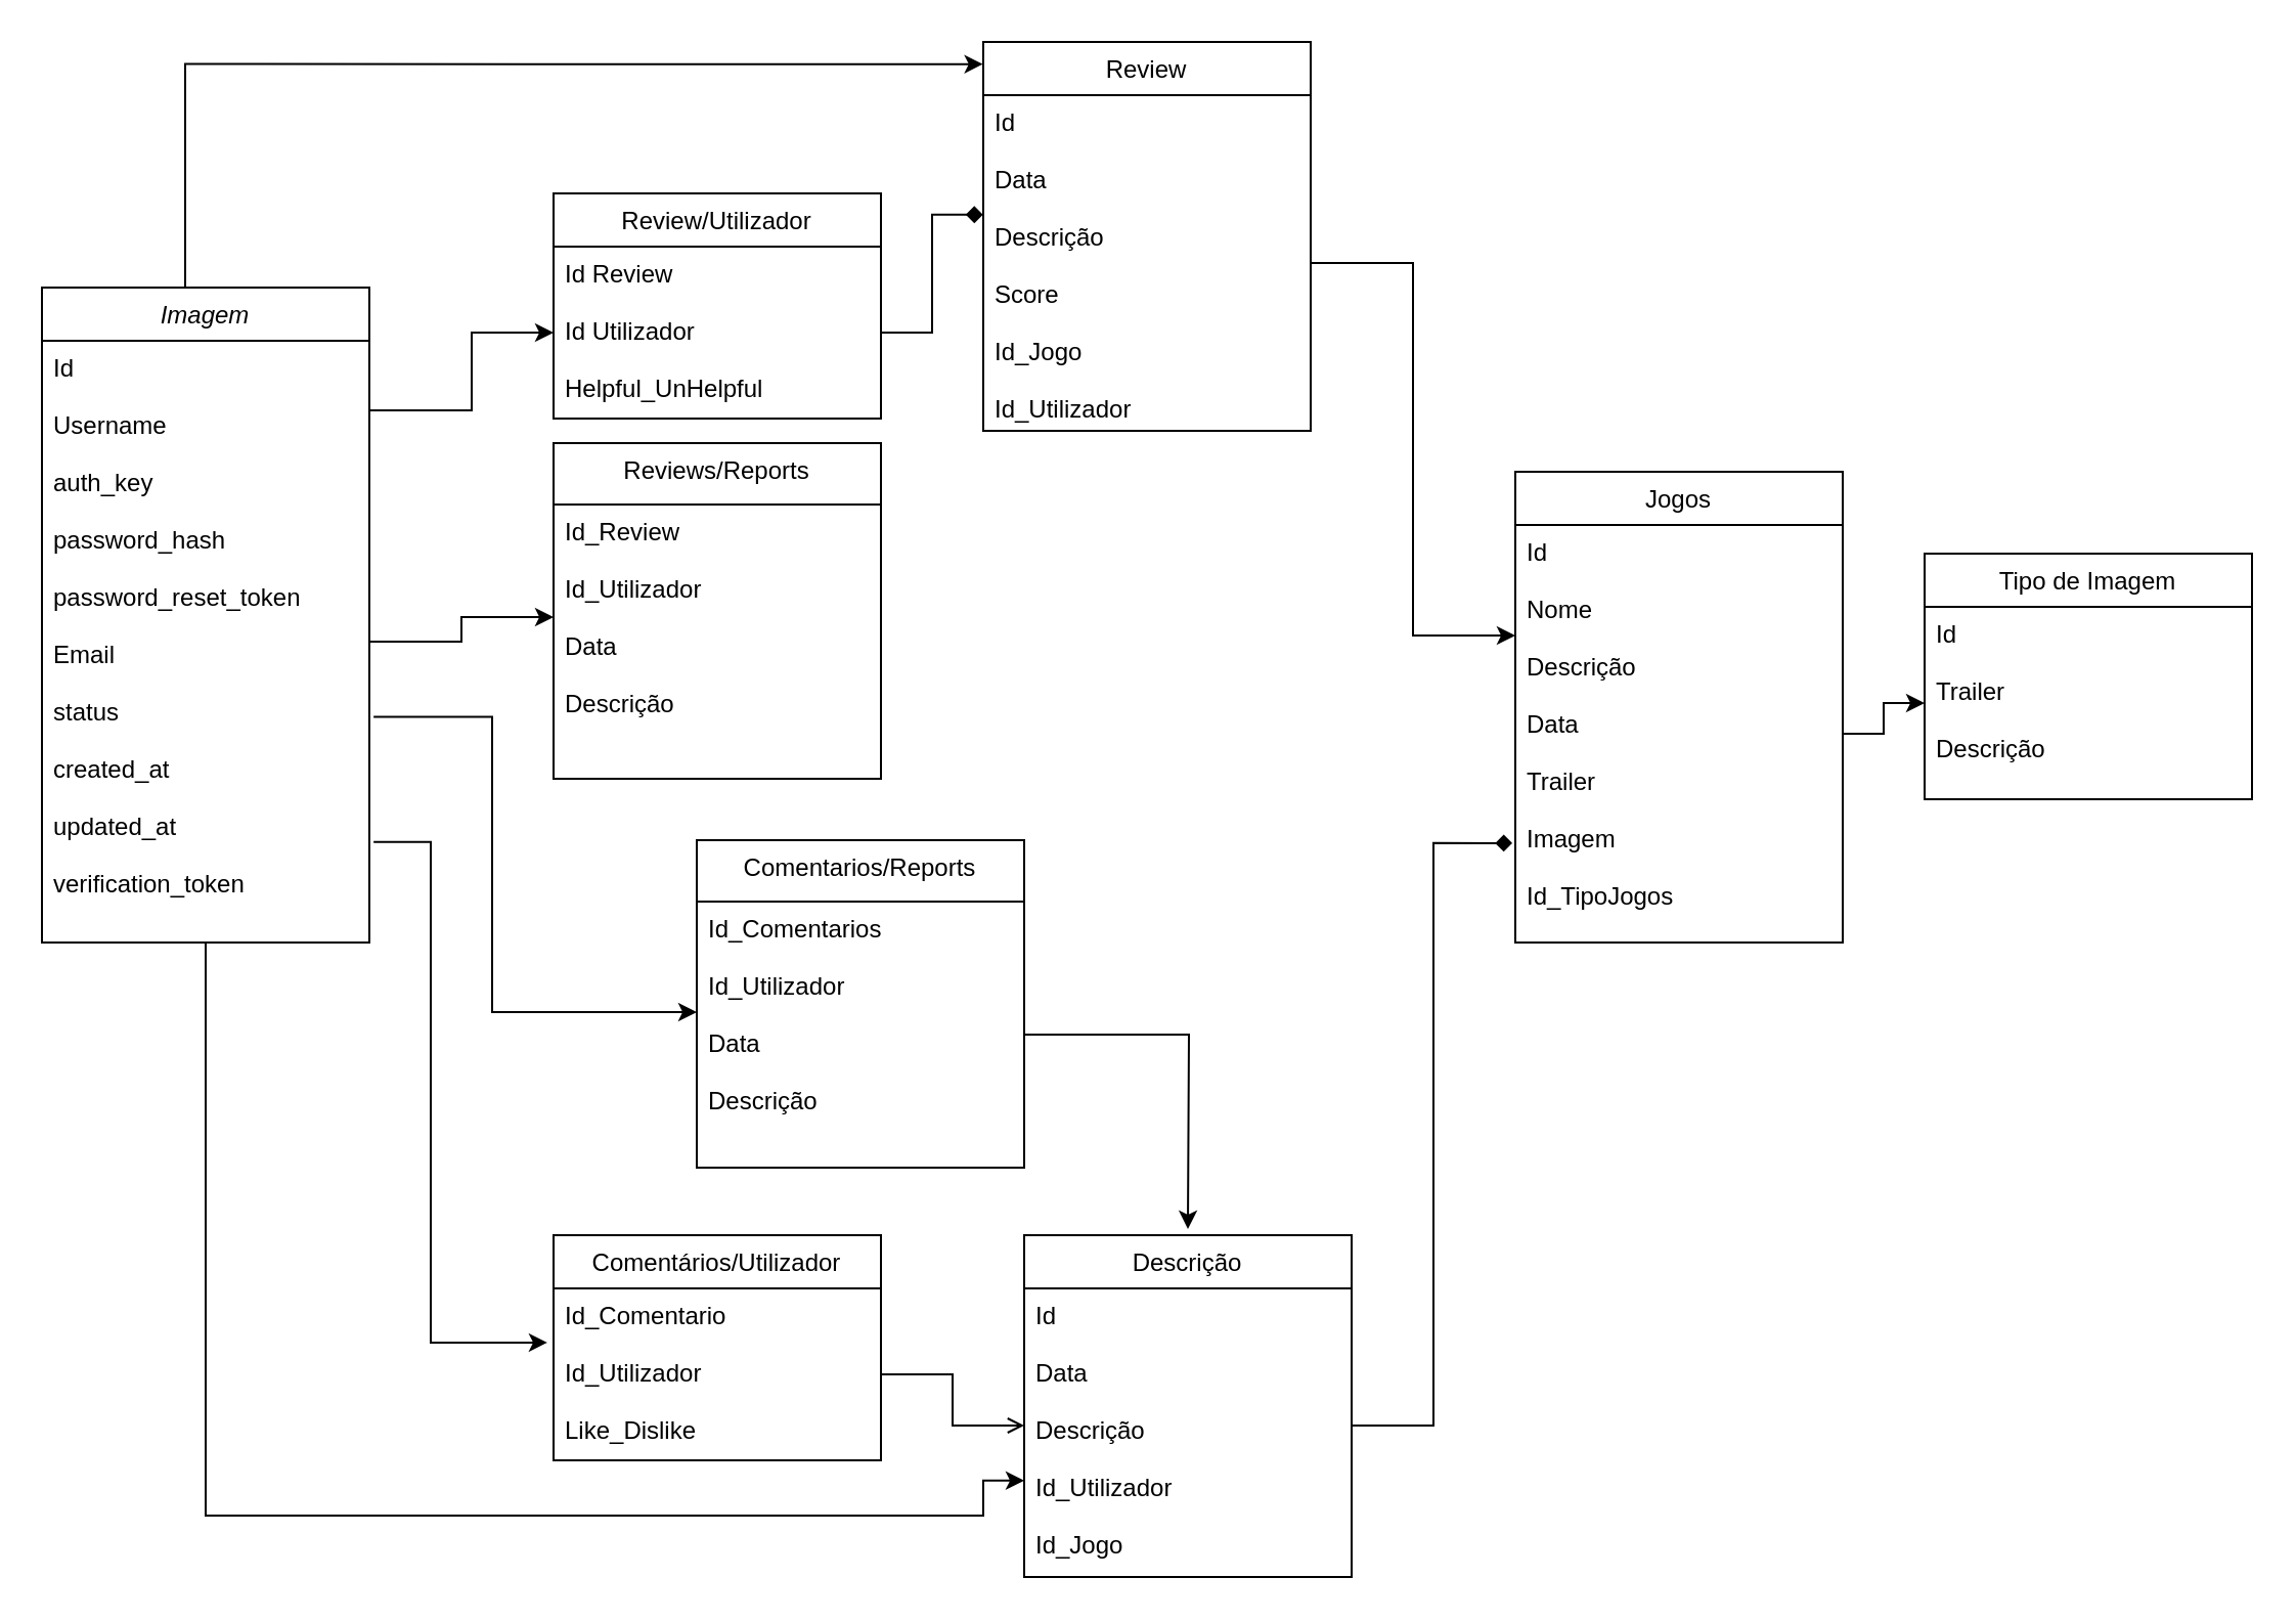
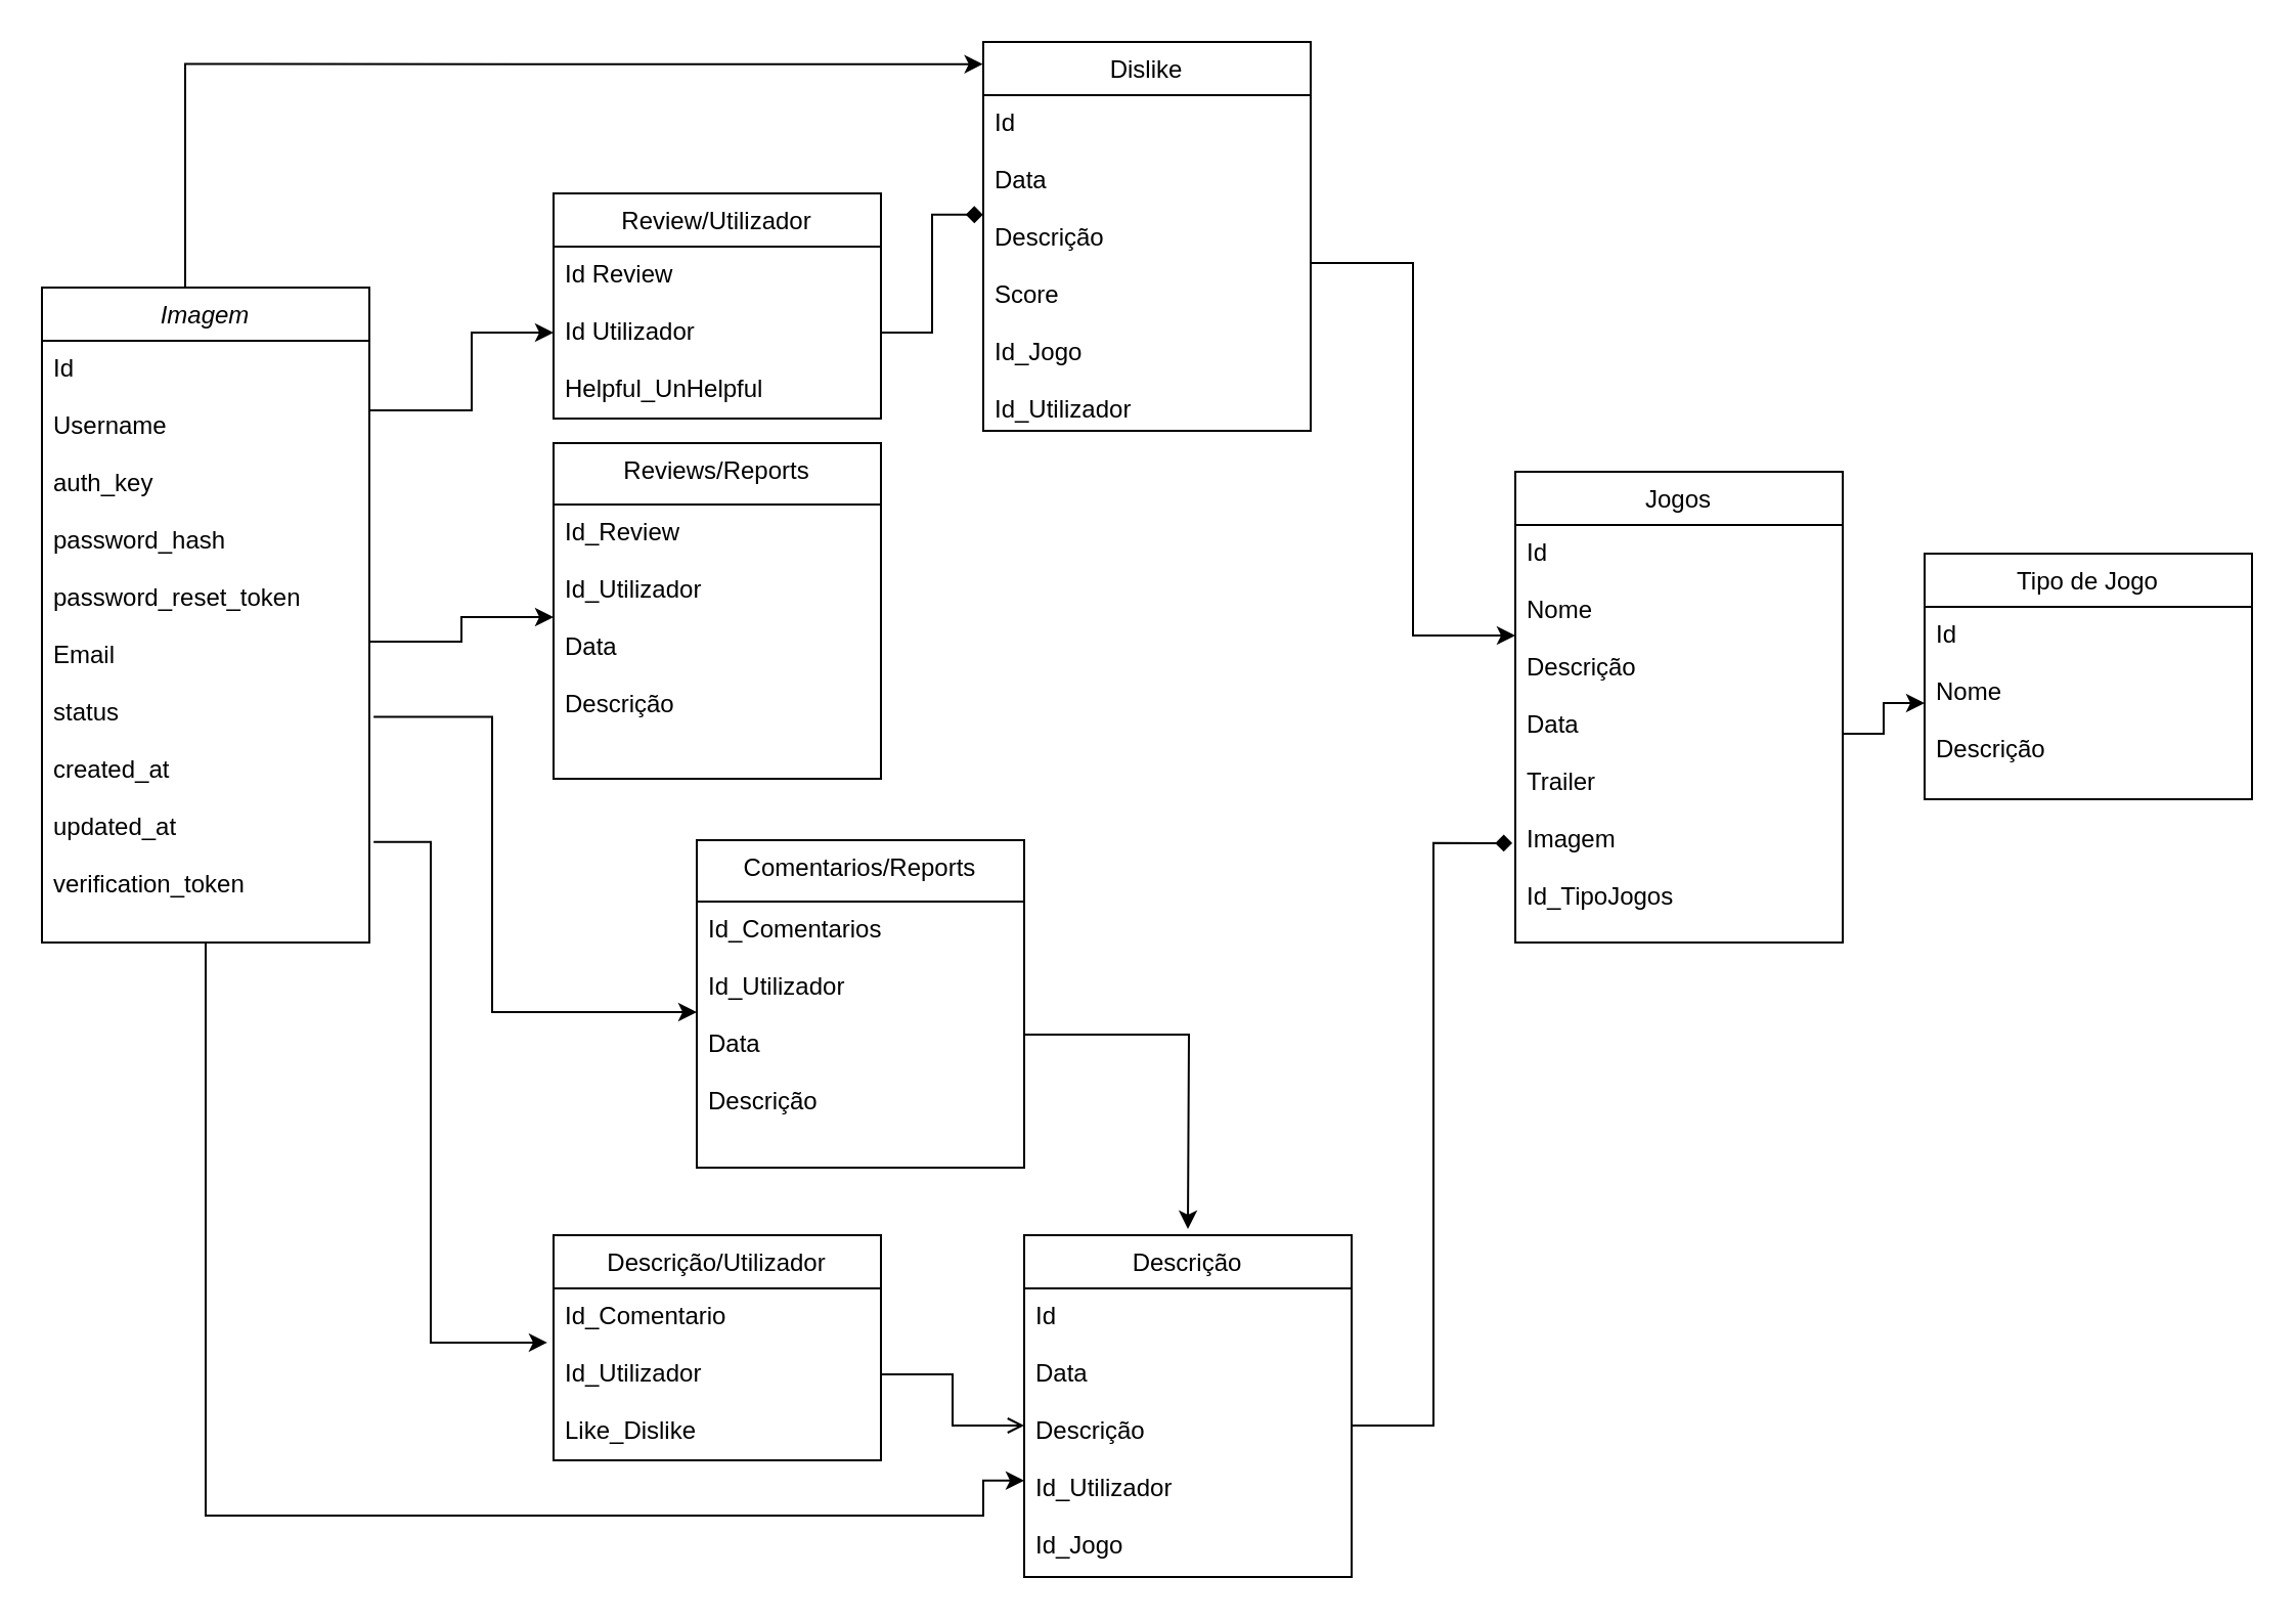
- <mxCell id="23" value="Review" style="swimlane;fontStyle=0;align=center;verticalAlign=top;childLayout=stackLayout;horizontal=1;startSize=26;horizontalStack=0;resizeParent=1;resizeLast=0;collapsible=1;marginBottom=0;rounded=0;shadow=0;strokeWidth=1;" parent="1" vertex="1"><mxGeometry x="480" y="20" width="160" height="190" as="geometry"><mxRectangle x="550" y="140" width="160" height="26" as="alternateBounds" /></mxGeometry></mxCell>
+ <mxCell id="23" value="Dislike" style="swimlane;fontStyle=0;align=center;verticalAlign=top;childLayout=stackLayout;horizontal=1;startSize=26;horizontalStack=0;resizeParent=1;resizeLast=0;collapsible=1;marginBottom=0;rounded=0;shadow=0;strokeWidth=1;" parent="1" vertex="1"><mxGeometry x="480" y="20" width="160" height="190" as="geometry"><mxRectangle x="550" y="140" width="160" height="26" as="alternateBounds" /></mxGeometry></mxCell>
- <mxCell id="12" value="Tipo de Imagem" style="swimlane;fontStyle=0;align=center;verticalAlign=top;childLayout=stackLayout;horizontal=1;startSize=26;horizontalStack=0;resizeParent=1;resizeLast=0;collapsible=1;marginBottom=0;rounded=0;shadow=0;strokeWidth=1;" parent="1" vertex="1"><mxGeometry x="940" y="270" width="160" height="120" as="geometry"><mxRectangle x="130" y="380" width="160" height="26" as="alternateBounds" /></mxGeometry></mxCell>
+ <mxCell id="12" value="Tipo de Jogo" style="swimlane;fontStyle=0;align=center;verticalAlign=top;childLayout=stackLayout;horizontal=1;startSize=26;horizontalStack=0;resizeParent=1;resizeLast=0;collapsible=1;marginBottom=0;rounded=0;shadow=0;strokeWidth=1;" parent="1" vertex="1"><mxGeometry x="940" y="270" width="160" height="120" as="geometry"><mxRectangle x="130" y="380" width="160" height="26" as="alternateBounds" /></mxGeometry></mxCell>
- <mxCell id="13" value="Id&#10;&#10;Trailer&#10;&#10;Descrição&#10;" style="text;align=left;verticalAlign=top;spacingLeft=4;spacingRight=4;overflow=hidden;rotatable=0;points=[[0,0.5],[1,0.5]];portConstraint=eastwest;" parent="12" vertex="1"><mxGeometry y="26" width="160" height="94" as="geometry" /></mxCell>
+ <mxCell id="13" value="Id&#10;&#10;Nome&#10;&#10;Descrição&#10;" style="text;align=left;verticalAlign=top;spacingLeft=4;spacingRight=4;overflow=hidden;rotatable=0;points=[[0,0.5],[1,0.5]];portConstraint=eastwest;" parent="12" vertex="1"><mxGeometry y="26" width="160" height="94" as="geometry" /></mxCell>
- <mxCell id="18" value="Comentários/Utilizador" style="swimlane;fontStyle=0;align=center;verticalAlign=top;childLayout=stackLayout;horizontal=1;startSize=26;horizontalStack=0;resizeParent=1;resizeLast=0;collapsible=1;marginBottom=0;rounded=0;shadow=0;strokeWidth=1;" parent="1" vertex="1"><mxGeometry x="270" y="603" width="160" height="110" as="geometry"><mxRectangle x="550" y="140" width="160" height="26" as="alternateBounds" /></mxGeometry></mxCell>
+ <mxCell id="18" value="Descrição/Utilizador" style="swimlane;fontStyle=0;align=center;verticalAlign=top;childLayout=stackLayout;horizontal=1;startSize=26;horizontalStack=0;resizeParent=1;resizeLast=0;collapsible=1;marginBottom=0;rounded=0;shadow=0;strokeWidth=1;" parent="1" vertex="1"><mxGeometry x="270" y="603" width="160" height="110" as="geometry"><mxRectangle x="550" y="140" width="160" height="26" as="alternateBounds" /></mxGeometry></mxCell>
